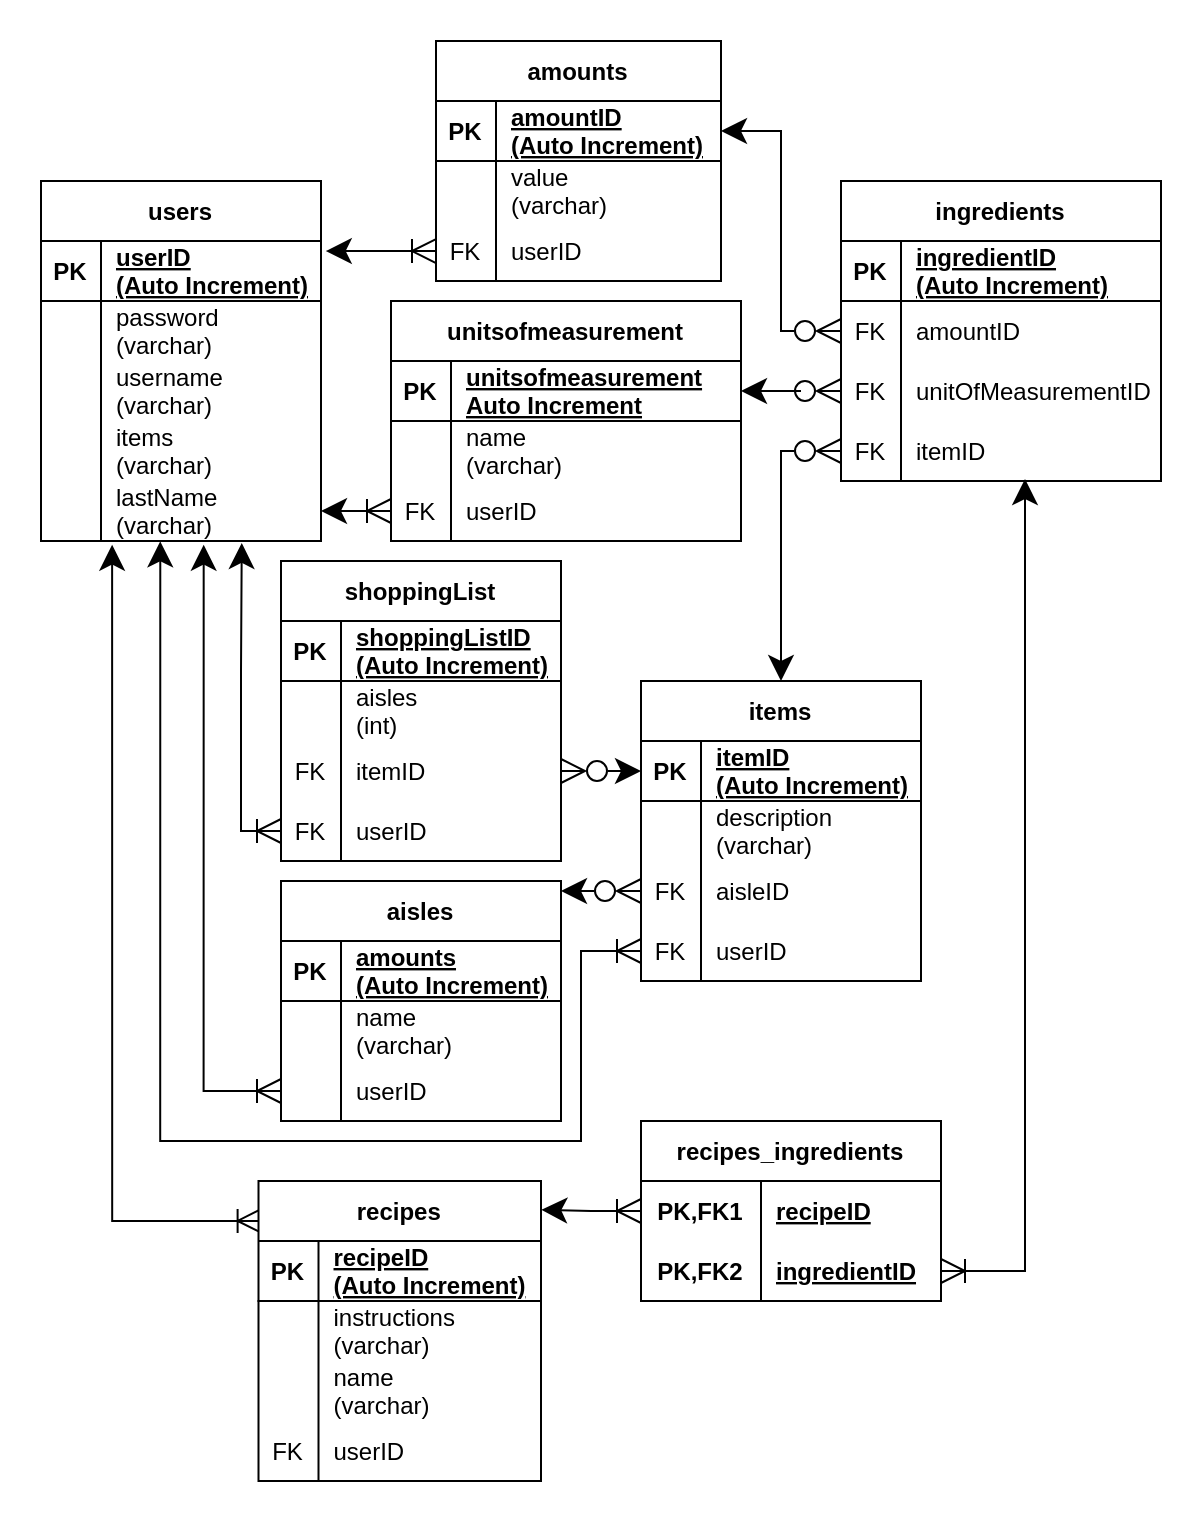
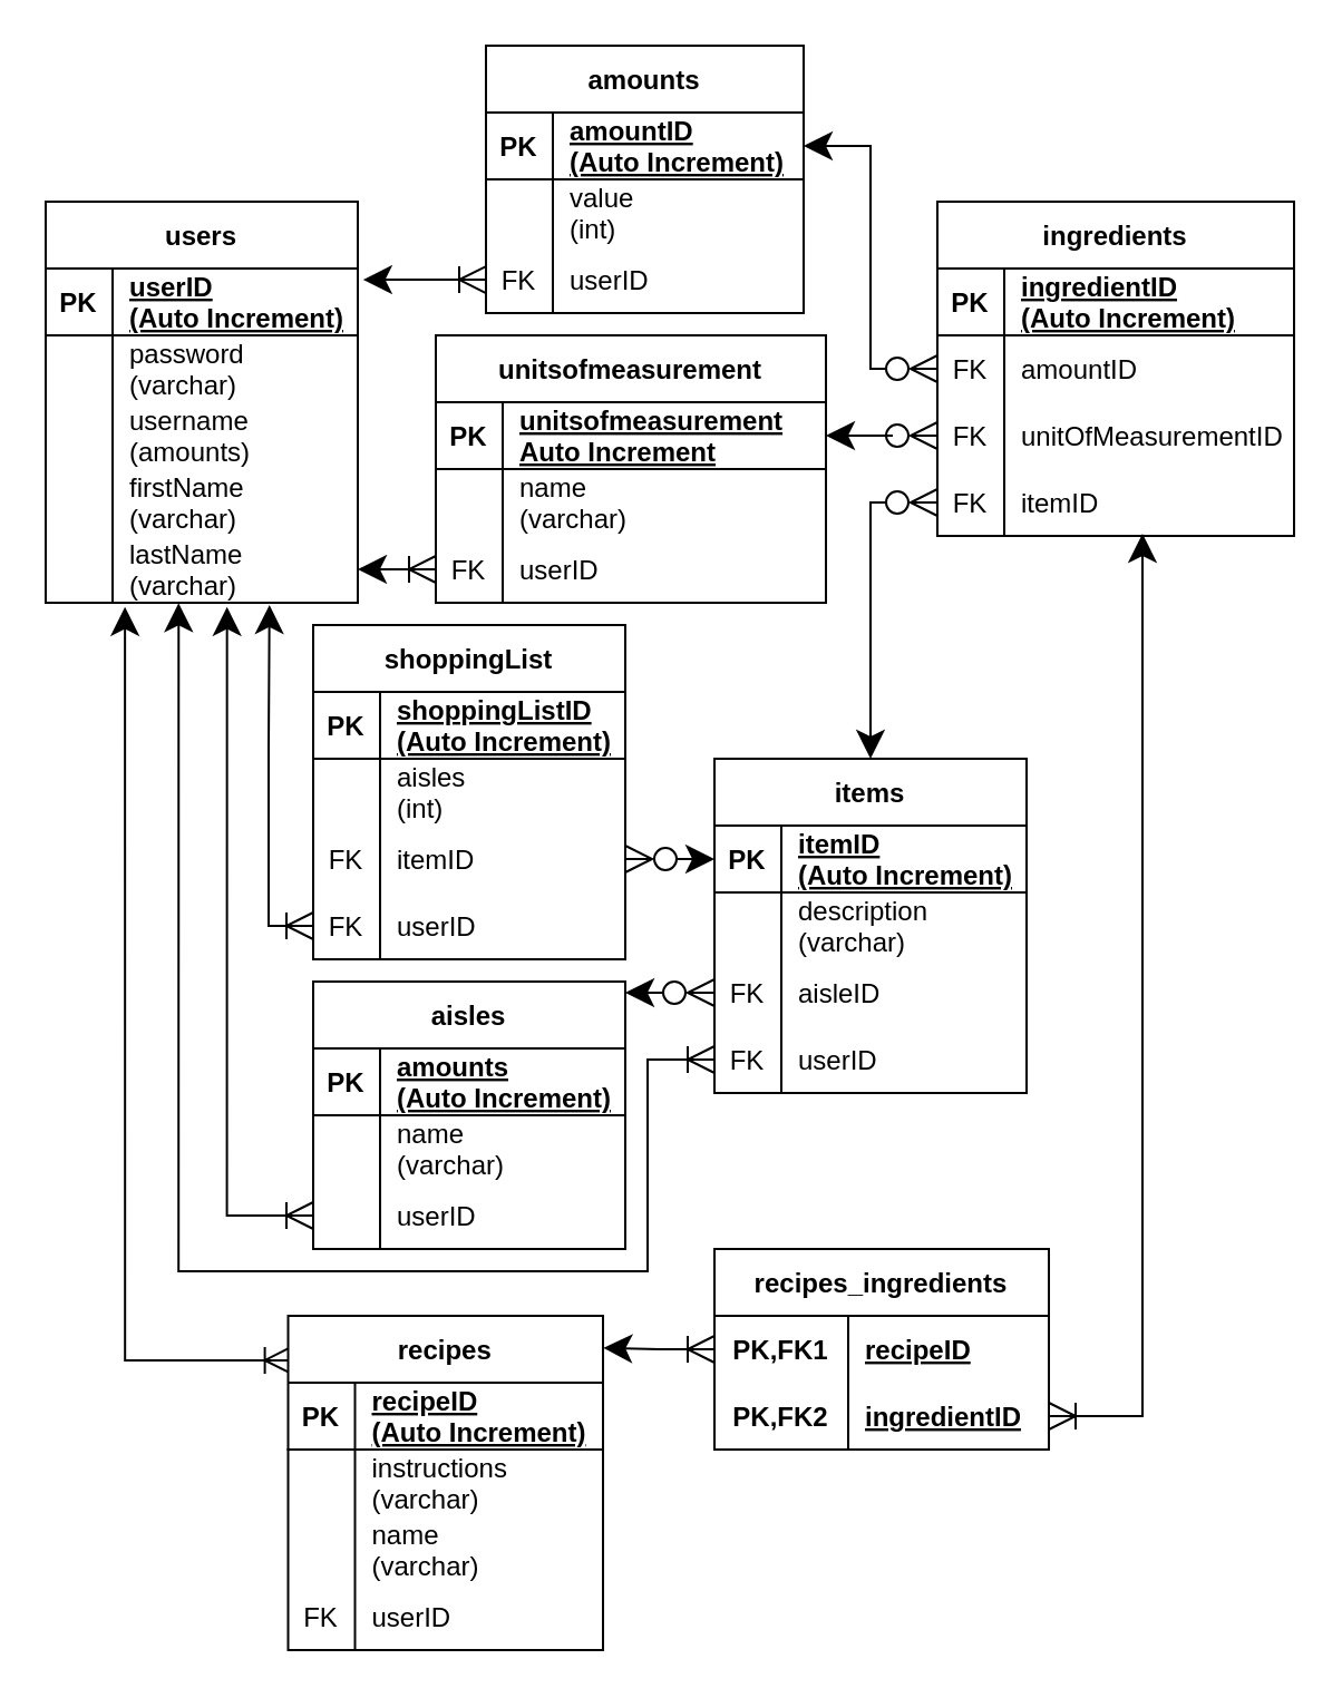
- <mxCell id="67" value="value&#10;(varchar)" style="shape=partialRectangle;connectable=0;fillColor=none;top=0;left=0;bottom=0;right=0;align=left;spacingLeft=6;overflow=hidden;" parent="65" vertex="1"><mxGeometry x="30" width="112.5" height="30" as="geometry"><mxRectangle width="112.5" height="30" as="alternateBounds" /></mxGeometry></mxCell>
+ <mxCell id="67" value="value&#10;(int)" style="shape=partialRectangle;connectable=0;fillColor=none;top=0;left=0;bottom=0;right=0;align=left;spacingLeft=6;overflow=hidden;" parent="65" vertex="1"><mxGeometry x="30" width="112.5" height="30" as="geometry"><mxRectangle width="112.5" height="30" as="alternateBounds" /></mxGeometry></mxCell>
- <mxCell id="11" value="username&#10;(varchar)" style="shape=partialRectangle;connectable=0;fillColor=none;top=0;left=0;bottom=0;right=0;align=left;spacingLeft=6;overflow=hidden;" parent="9" vertex="1"><mxGeometry x="30" width="110" height="30" as="geometry"><mxRectangle width="110" height="30" as="alternateBounds" /></mxGeometry></mxCell>
+ <mxCell id="11" value="username&#10;(amounts)" style="shape=partialRectangle;connectable=0;fillColor=none;top=0;left=0;bottom=0;right=0;align=left;spacingLeft=6;overflow=hidden;" parent="9" vertex="1"><mxGeometry x="30" width="110" height="30" as="geometry"><mxRectangle width="110" height="30" as="alternateBounds" /></mxGeometry></mxCell>
- <mxCell id="14" value="items&#10;(varchar)" style="shape=partialRectangle;connectable=0;fillColor=none;top=0;left=0;bottom=0;right=0;align=left;spacingLeft=6;overflow=hidden;" parent="12" vertex="1"><mxGeometry x="30" width="110" height="30" as="geometry"><mxRectangle width="110" height="30" as="alternateBounds" /></mxGeometry></mxCell>
+ <mxCell id="14" value="firstName&#10;(varchar)" style="shape=partialRectangle;connectable=0;fillColor=none;top=0;left=0;bottom=0;right=0;align=left;spacingLeft=6;overflow=hidden;" parent="12" vertex="1"><mxGeometry x="30" width="110" height="30" as="geometry"><mxRectangle width="110" height="30" as="alternateBounds" /></mxGeometry></mxCell>
